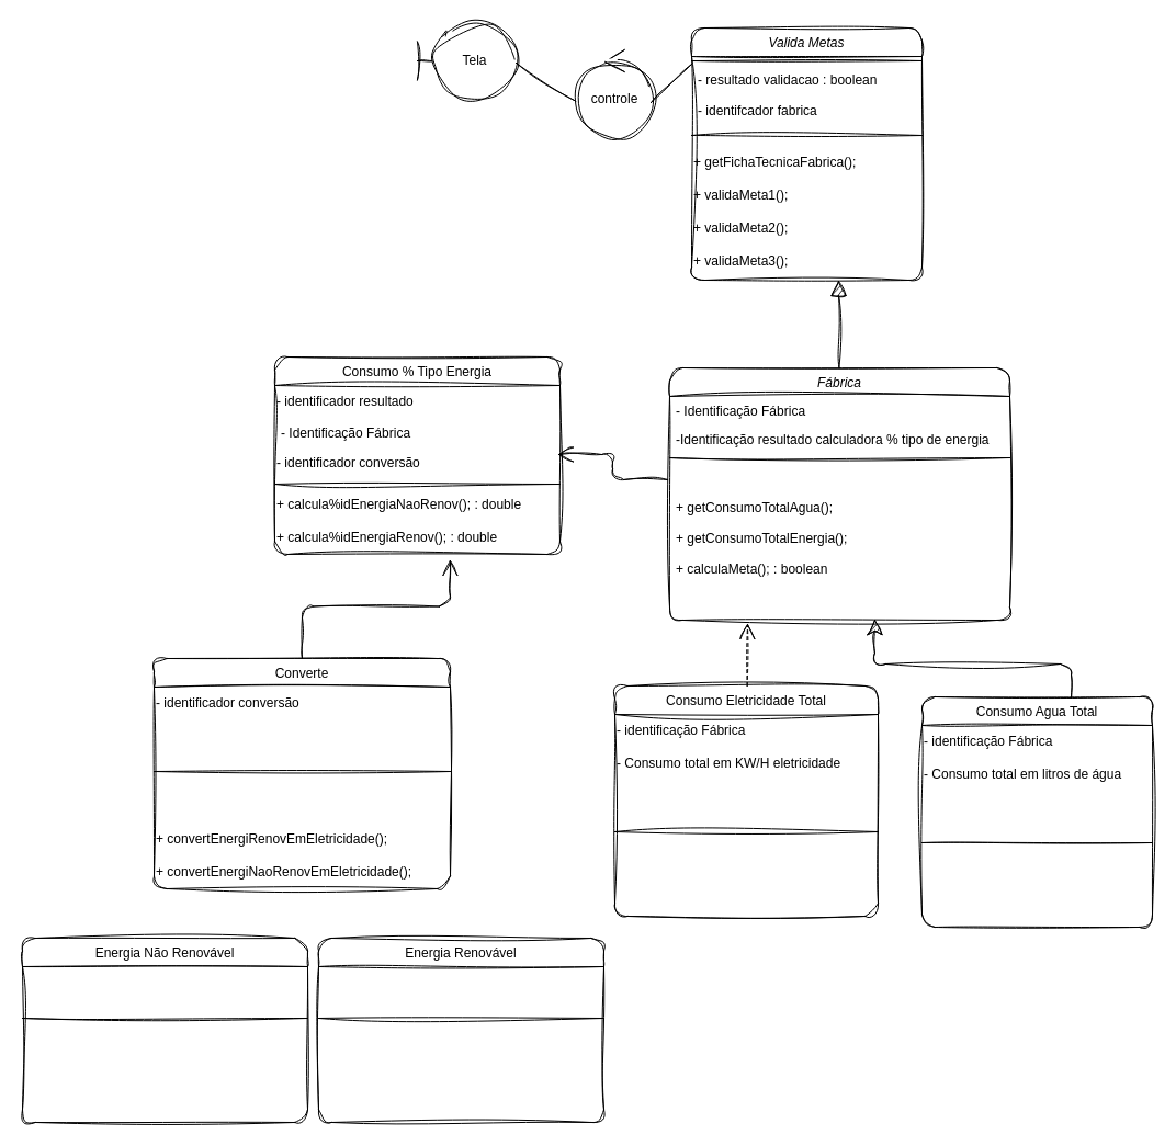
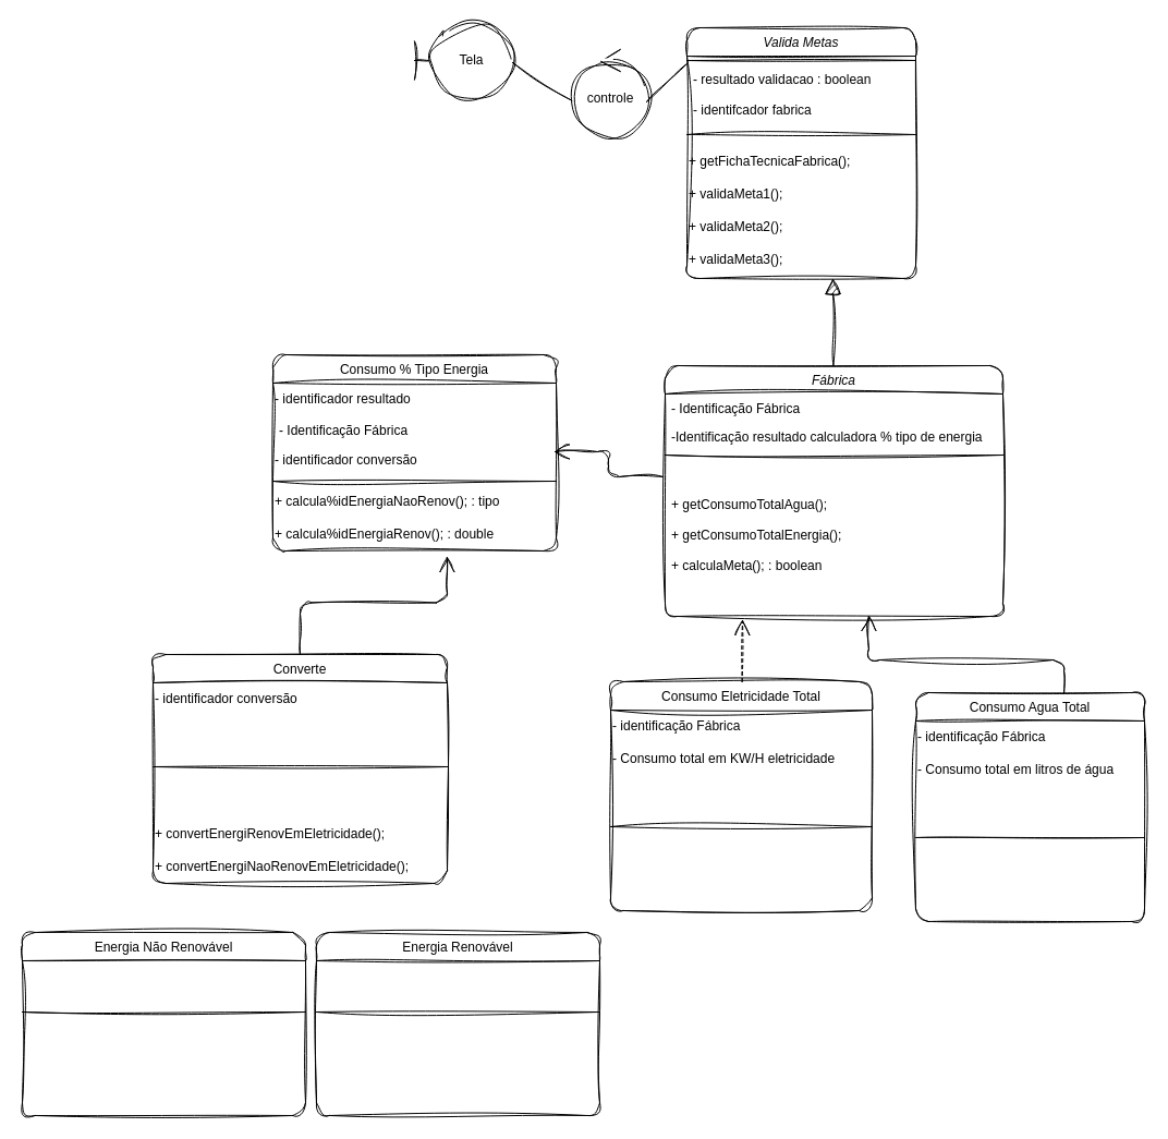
- <mxCell id="7" value="+ calcula%idEnergiaNaoRenov(); : double" style="text;html=1;align=left;verticalAlign=middle;resizable=0;points=[];autosize=1;strokeColor=none;fillColor=none;labelBackgroundColor=none;rounded=1;sketch=1;curveFitting=1;jiggle=2;" parent="2" vertex="1"><mxGeometry y="120" width="260" height="30" as="geometry" /></mxCell>
+ <mxCell id="7" value="+ calcula%idEnergiaNaoRenov(); : tipo" style="text;html=1;align=left;verticalAlign=middle;resizable=0;points=[];autosize=1;strokeColor=none;fillColor=none;labelBackgroundColor=none;rounded=1;sketch=1;curveFitting=1;jiggle=2;" parent="2" vertex="1"><mxGeometry y="120" width="260" height="30" as="geometry" /></mxCell>
- <mxCell id="39" value="" style="endArrow=classic;endFill=1;endSize=12;html=1;rounded=1;entryX=0.603;entryY=0.993;entryDx=0;entryDy=0;entryPerimeter=0;exitX=0.648;exitY=0.005;exitDx=0;exitDy=0;edgeStyle=elbowEdgeStyle;elbow=vertical;exitPerimeter=0;labelBackgroundColor=none;fontColor=default;sketch=1;curveFitting=1;jiggle=2;" parent="1" source="35" target="22" edge="1"><mxGeometry width="160" relative="1" as="geometry"><mxPoint x="680" y="675" as="sourcePoint" /><mxPoint x="796" y="535" as="targetPoint" /><Array as="points"><mxPoint x="930" y="605" /></Array></mxGeometry></mxCell>
+ <mxCell id="39" value="" style="endArrow=open;endFill=1;endSize=12;html=1;rounded=1;entryX=0.603;entryY=0.993;entryDx=0;entryDy=0;entryPerimeter=0;exitX=0.648;exitY=0.005;exitDx=0;exitDy=0;edgeStyle=elbowEdgeStyle;elbow=vertical;exitPerimeter=0;labelBackgroundColor=none;fontColor=default;sketch=1;curveFitting=1;jiggle=2;" parent="1" source="35" target="22" edge="1"><mxGeometry width="160" relative="1" as="geometry"><mxPoint x="680" y="675" as="sourcePoint" /><mxPoint x="796" y="535" as="targetPoint" /><Array as="points"><mxPoint x="930" y="605" /></Array></mxGeometry></mxCell>
